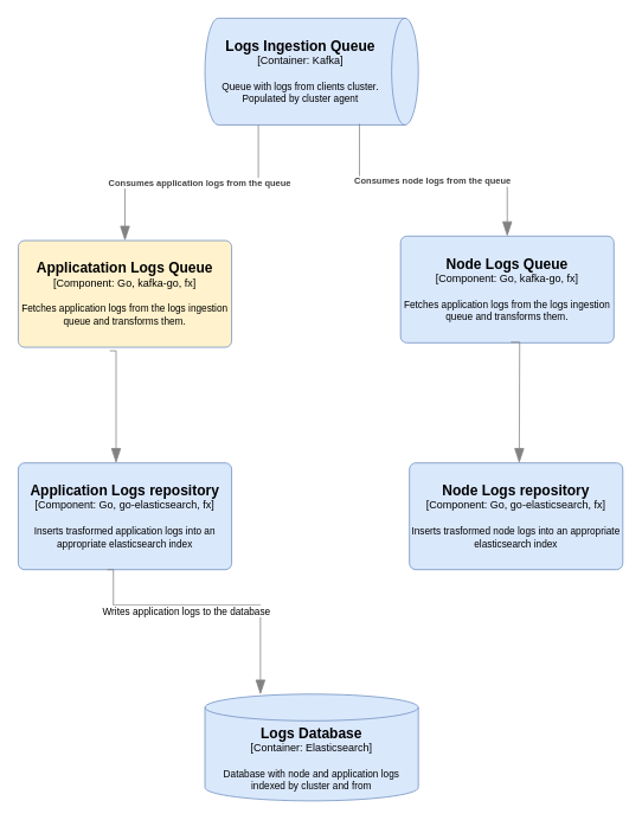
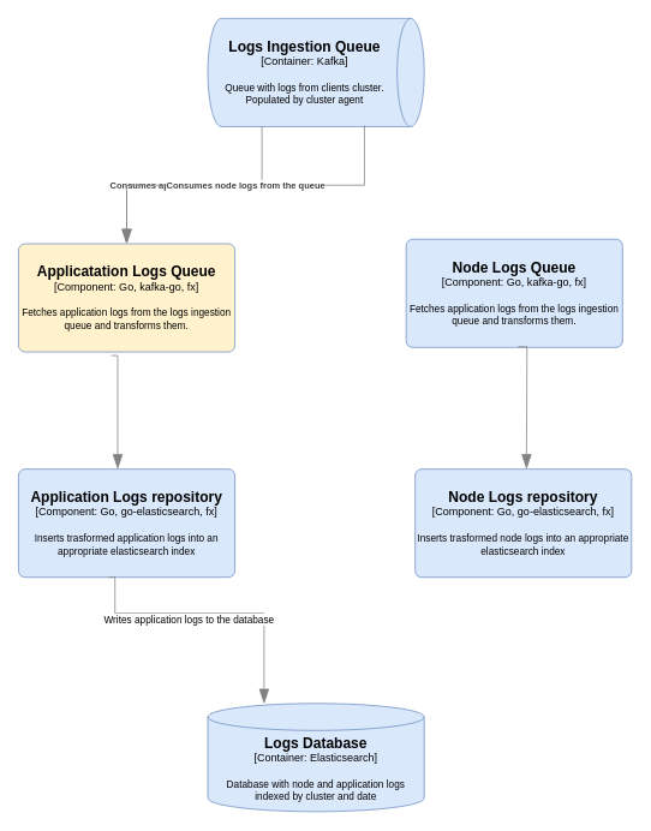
- <mxCell id="6" value="&lt;div style=&quot;text-align: left&quot;&gt;&lt;div style=&quot;text-align: center&quot;&gt;&lt;b&gt;Consumes node logs from the queue&lt;/b&gt;&lt;/div&gt;" style="endArrow=blockThin;html=1;fontSize=10;fontColor=#404040;strokeWidth=1;endFill=1;strokeColor=#828282;elbow=vertical;metaEdit=1;endSize=14;startSize=14;jumpStyle=arc;jumpSize=16;rounded=0;edgeStyle=orthogonalEdgeStyle;exitX=0.989;exitY=0.276;exitDx=0;exitDy=0;exitPerimeter=0;" parent="1" source="2" target="4" edge="1"><mxGeometry width="240" relative="1" as="geometry"><mxPoint x="310" y="290" as="sourcePoint" /><mxPoint x="550" y="290" as="targetPoint" /></mxGeometry></mxCell>
+ <mxCell id="6" value="&lt;div style=&quot;text-align: left&quot;&gt;&lt;div style=&quot;text-align: center&quot;&gt;&lt;b&gt;Consumes node logs from the queue&lt;/b&gt;&lt;/div&gt;" style="endArrow=blockThin;html=1;fontSize=10;fontColor=#404040;strokeWidth=1;endFill=1;strokeColor=#828282;elbow=vertical;metaEdit=1;endSize=14;startSize=14;jumpStyle=arc;jumpSize=16;rounded=0;edgeStyle=orthogonalEdgeStyle;exitX=0.989;exitY=0.276;exitDx=0;exitDy=0;exitPerimeter=0;" parent="1" source="2" target="3" edge="1"><mxGeometry width="240" relative="1" as="geometry"><mxPoint x="310" y="290" as="sourcePoint" /><mxPoint x="550" y="290" as="targetPoint" /></mxGeometry></mxCell>
- <mxCell id="11" value="&lt;font style=&quot;font-size: 16px&quot;&gt;&lt;b&gt;Logs Database&lt;/b&gt;&lt;/font&gt;&lt;div&gt;[Container:&amp;nbsp;Elasticsearch]&lt;/div&gt;&lt;br&gt;&lt;div&gt;&lt;font style=&quot;font-size: 11px&quot;&gt;&lt;font&gt;Database with node and application logs indexed by cluster and from&lt;/font&gt;&lt;/font&gt;&lt;/div&gt;" style="shape=cylinder3;size=15;whiteSpace=wrap;html=1;boundedLbl=1;rounded=0;labelBackgroundColor=none;fillColor=#dae8fc;fontSize=12;align=center;strokeColor=#6c8ebf;metaEdit=1;points=[[0.5,0,0],[1,0.25,0],[1,0.5,0],[1,0.75,0],[0.5,1,0],[0,0.75,0],[0,0.5,0],[0,0.25,0]];resizable=0;fontColor=default;" parent="1" vertex="1"><mxGeometry x="230" y="780" width="240" height="120" as="geometry" /></mxCell>
+ <mxCell id="11" value="&lt;font style=&quot;font-size: 16px&quot;&gt;&lt;b&gt;Logs Database&lt;/b&gt;&lt;/font&gt;&lt;div&gt;[Container:&amp;nbsp;Elasticsearch]&lt;/div&gt;&lt;br&gt;&lt;div&gt;&lt;font style=&quot;font-size: 11px&quot;&gt;&lt;font&gt;Database with node and application logs indexed by cluster and date&lt;/font&gt;&lt;/font&gt;&lt;/div&gt;" style="shape=cylinder3;size=15;whiteSpace=wrap;html=1;boundedLbl=1;rounded=0;labelBackgroundColor=none;fillColor=#dae8fc;fontSize=12;align=center;strokeColor=#6c8ebf;metaEdit=1;points=[[0.5,0,0],[1,0.25,0],[1,0.5,0],[1,0.75,0],[0.5,1,0],[0,0.75,0],[0,0.5,0],[0,0.25,0]];resizable=0;fontColor=default;" parent="1" vertex="1"><mxGeometry x="230" y="780" width="240" height="120" as="geometry" /></mxCell>
